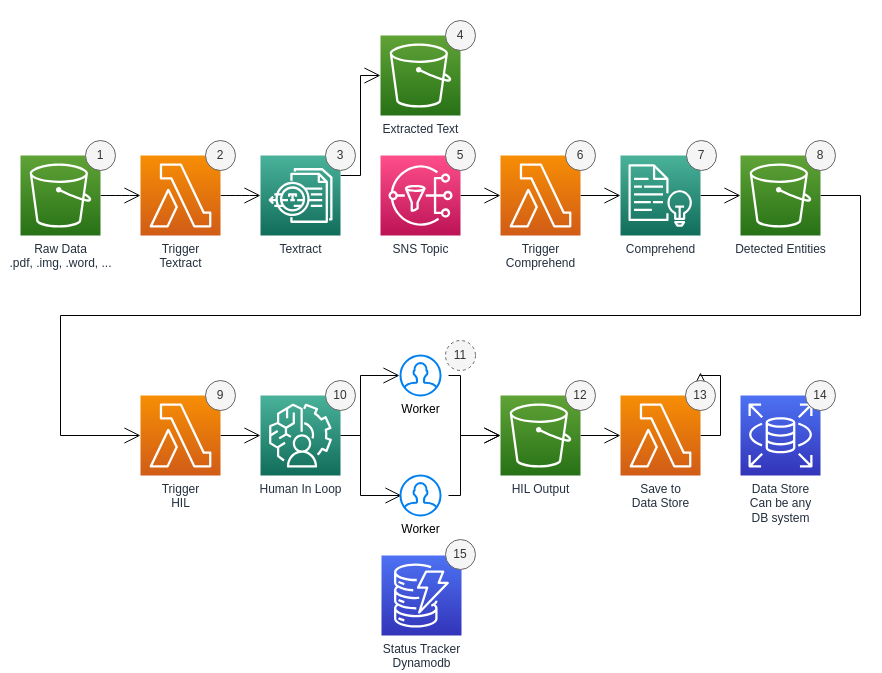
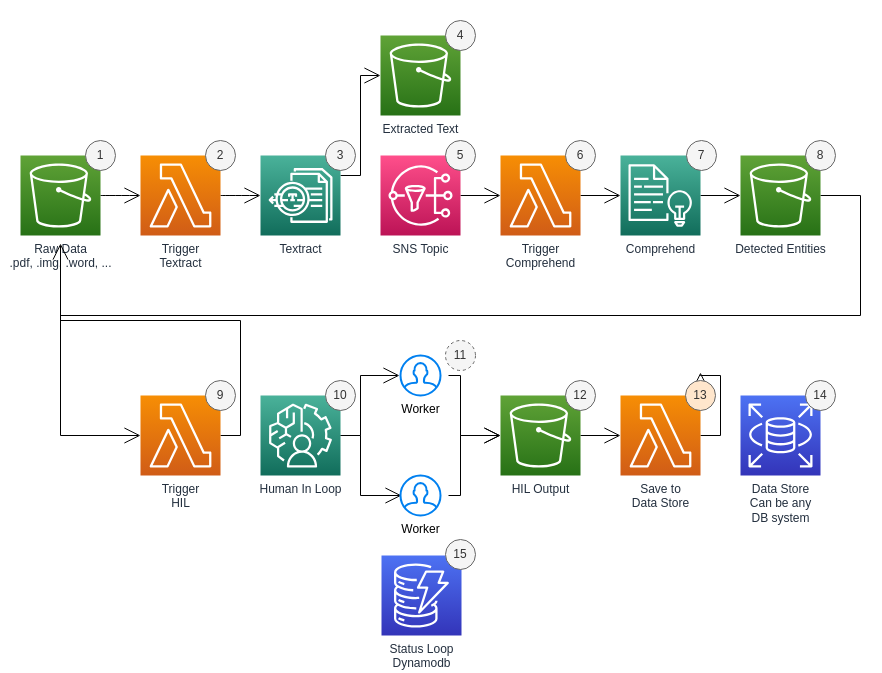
- <mxCell id="40" value="13" style="ellipse;whiteSpace=wrap;html=1;aspect=fixed;hachureGap=4;pointerEvents=0;fillColor=#f5f5f5;strokeColor=#666666;fontColor=#333333;" parent="1" vertex="1"><mxGeometry x="685" y="380" width="30" height="30" as="geometry" /></mxCell>
+ <mxCell id="40" value="13" style="ellipse;whiteSpace=wrap;html=1;aspect=fixed;hachureGap=4;pointerEvents=0;fillColor=#ffe6cc;strokeColor=#666666;fontColor=#333333;" parent="1" vertex="1"><mxGeometry x="685" y="380" width="30" height="30" as="geometry" /></mxCell>
- <mxCell id="20" style="edgeStyle=orthogonalEdgeStyle;rounded=0;orthogonalLoop=1;jettySize=auto;html=1;exitX=1;exitY=0.5;exitDx=0;exitDy=0;exitPerimeter=0;entryX=0;entryY=0.5;entryDx=0;entryDy=0;entryPerimeter=0;endArrow=open;startSize=14;endSize=14;sourcePerimeterSpacing=8;targetPerimeterSpacing=8;" parent="1" source="21" target="8" edge="1"><mxGeometry relative="1" as="geometry" /></mxCell>
+ <mxCell id="20" style="edgeStyle=orthogonalEdgeStyle;rounded=0;orthogonalLoop=1;jettySize=auto;html=1;exitX=1;exitY=0.5;exitDx=0;exitDy=0;exitPerimeter=0;endArrow=open;startSize=14;endSize=14;sourcePerimeterSpacing=8;targetPerimeterSpacing=8;" parent="1" source="21" target="3" edge="1"><mxGeometry relative="1" as="geometry" /></mxCell>
- <mxCell id="45" value="Status Tracker&lt;br&gt;Dynamodb" style="sketch=0;points=[[0,0,0],[0.25,0,0],[0.5,0,0],[0.75,0,0],[1,0,0],[0,1,0],[0.25,1,0],[0.5,1,0],[0.75,1,0],[1,1,0],[0,0.25,0],[0,0.5,0],[0,0.75,0],[1,0.25,0],[1,0.5,0],[1,0.75,0]];outlineConnect=0;fontColor=#232F3E;gradientColor=#4D72F3;gradientDirection=north;fillColor=#3334B9;strokeColor=#ffffff;dashed=0;verticalLabelPosition=bottom;verticalAlign=top;align=center;html=1;fontSize=12;fontStyle=0;aspect=fixed;shape=mxgraph.aws4.resourceIcon;resIcon=mxgraph.aws4.dynamodb;hachureGap=4;pointerEvents=0;" vertex="1" parent="1"><mxGeometry x="381" y="555" width="80" height="80" as="geometry" /></mxCell>
+ <mxCell id="45" value="Status Loop&lt;br&gt;Dynamodb" style="sketch=0;points=[[0,0,0],[0.25,0,0],[0.5,0,0],[0.75,0,0],[1,0,0],[0,1,0],[0.25,1,0],[0.5,1,0],[0.75,1,0],[1,1,0],[0,0.25,0],[0,0.5,0],[0,0.75,0],[1,0.25,0],[1,0.5,0],[1,0.75,0]];outlineConnect=0;fontColor=#232F3E;gradientColor=#4D72F3;gradientDirection=north;fillColor=#3334B9;strokeColor=#ffffff;dashed=0;verticalLabelPosition=bottom;verticalAlign=top;align=center;html=1;fontSize=12;fontStyle=0;aspect=fixed;shape=mxgraph.aws4.resourceIcon;resIcon=mxgraph.aws4.dynamodb;hachureGap=4;pointerEvents=0;" vertex="1" parent="1"><mxGeometry x="381" y="555" width="80" height="80" as="geometry" /></mxCell>
